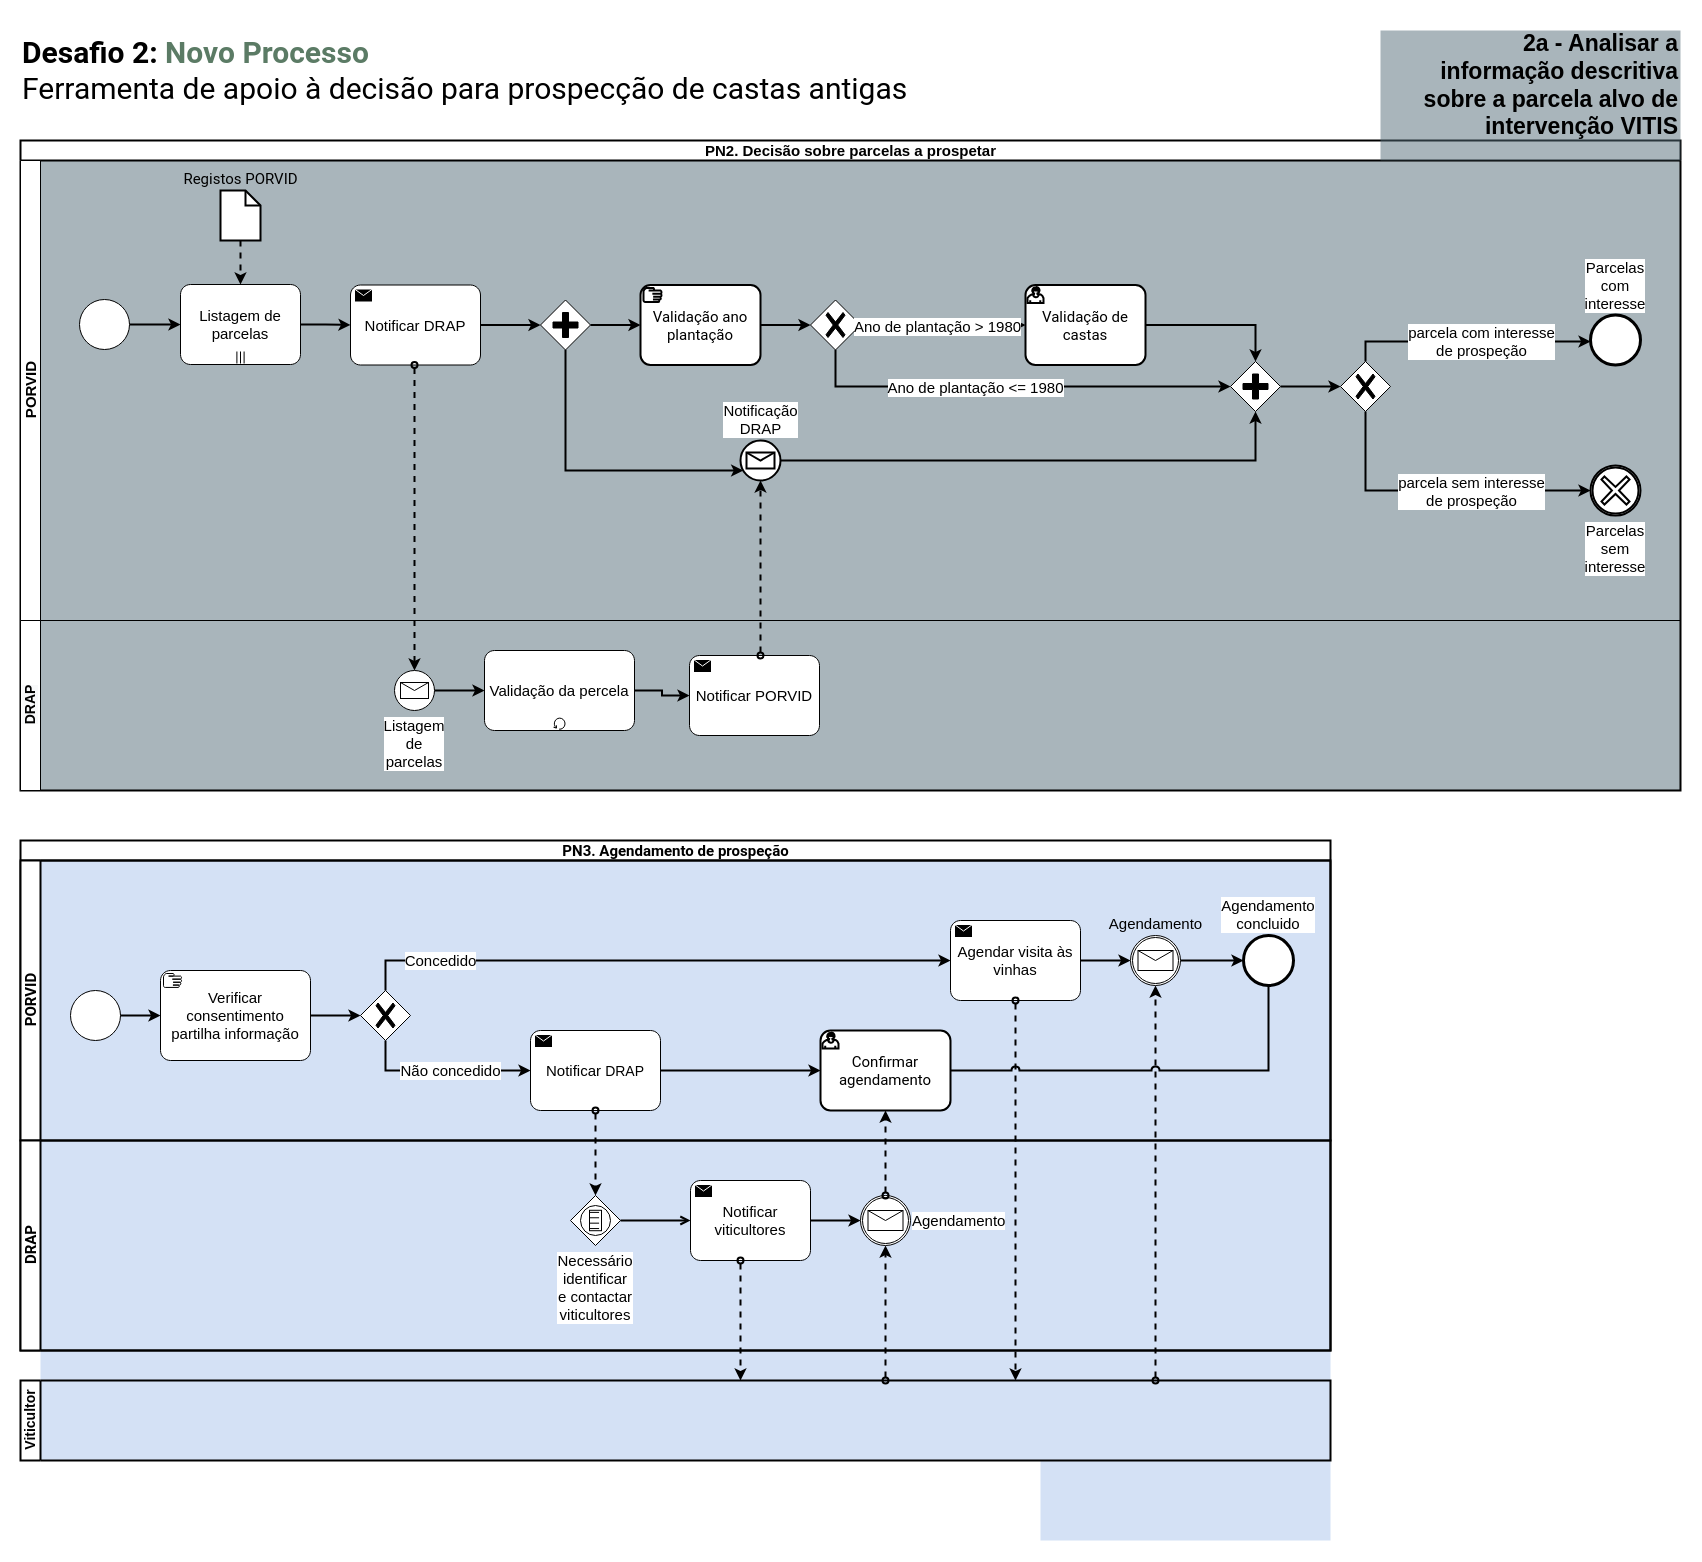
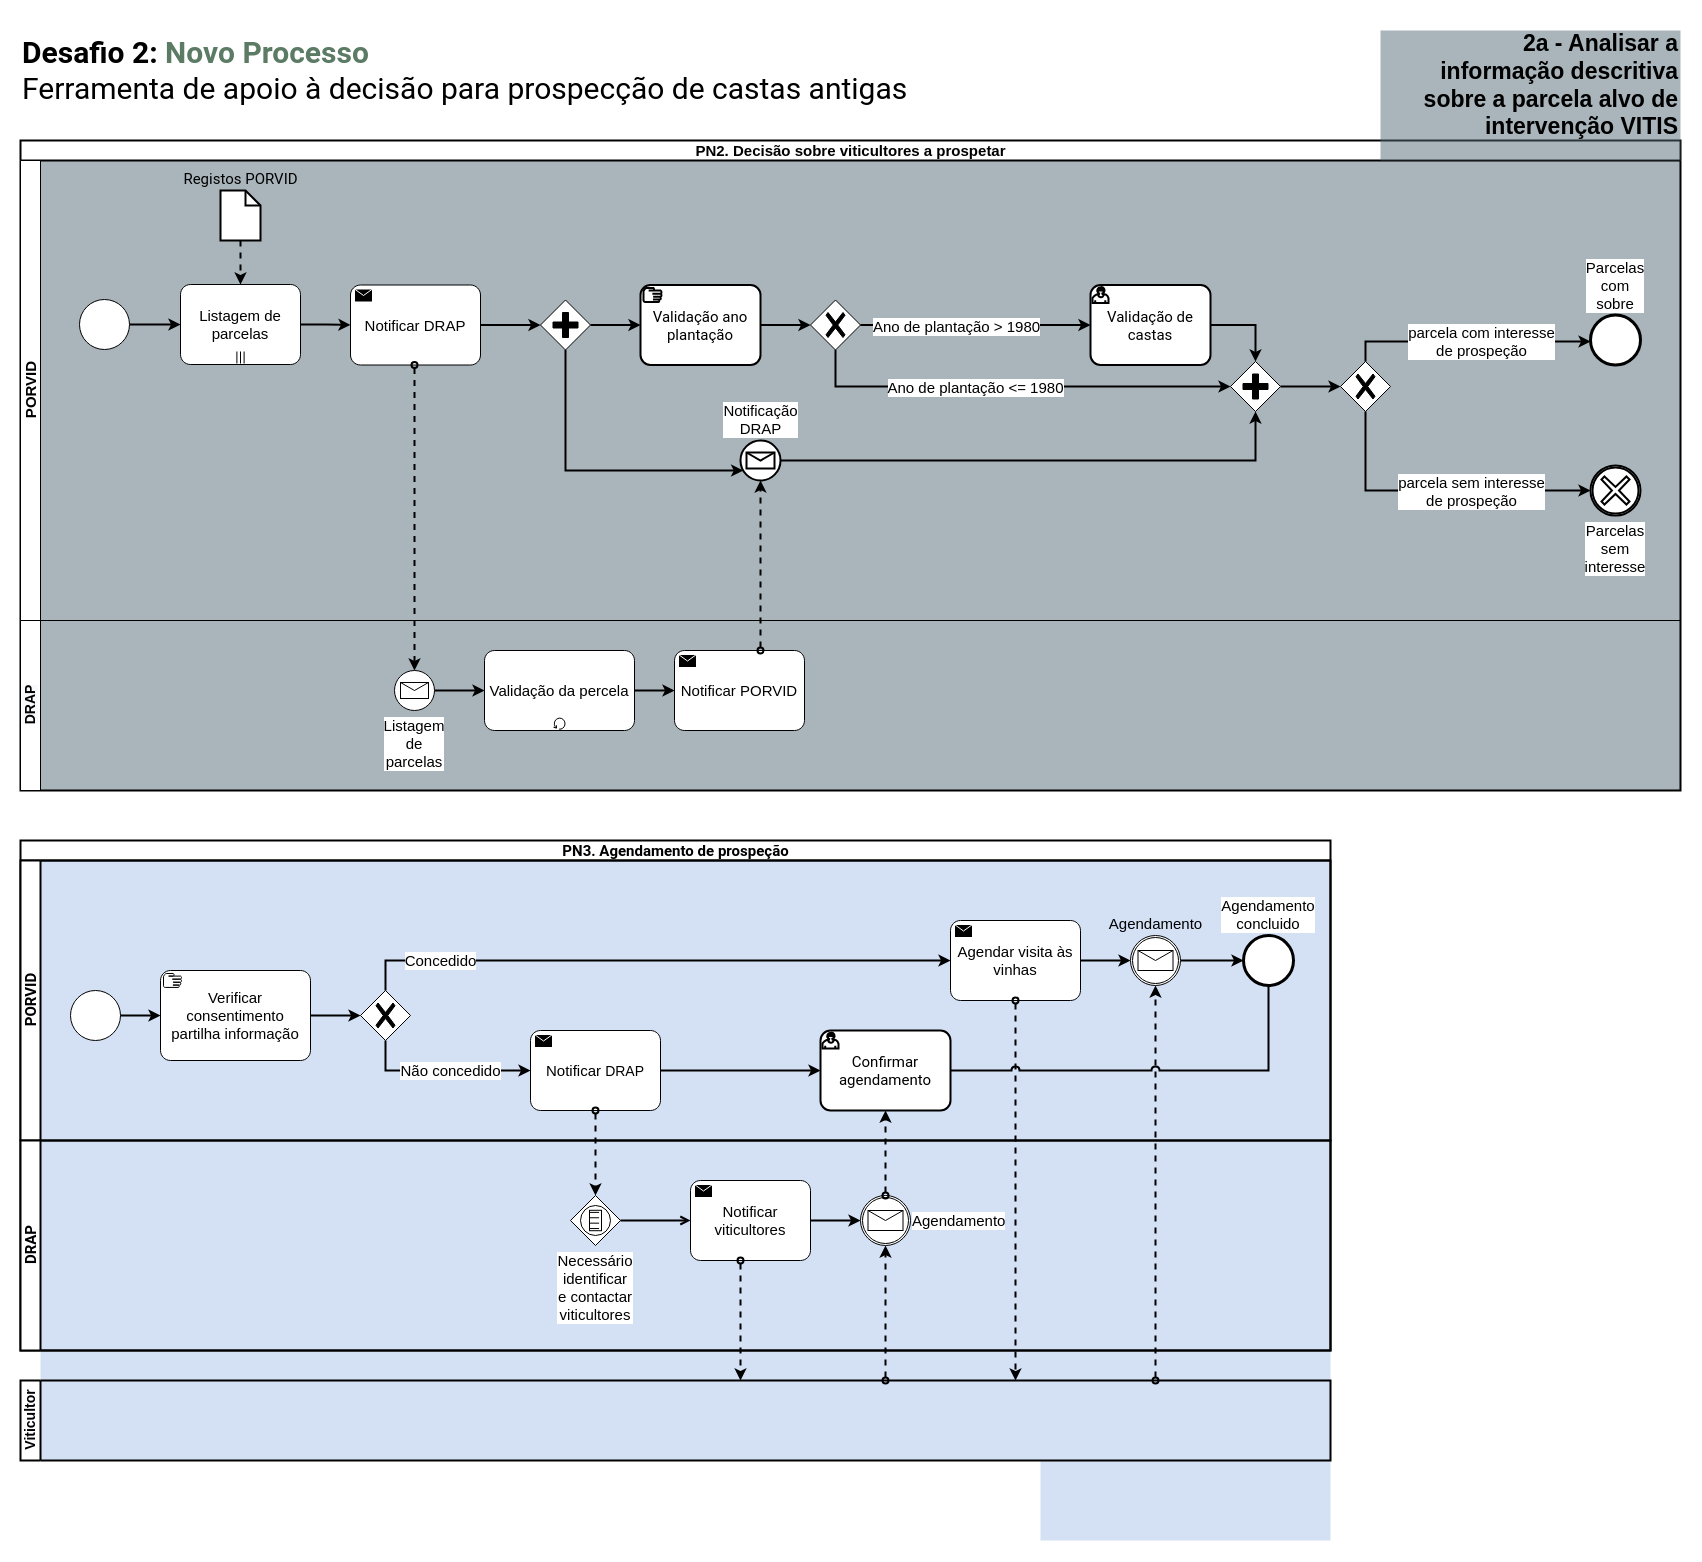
- <mxCell id="30" value="&lt;span style=&quot;font-size: 15px ; background-color: rgb(255 , 255 , 255)&quot;&gt;PN2.&amp;nbsp;&lt;/span&gt;&lt;span style=&quot;font-size: 15px&quot;&gt;Decisão sobre parcelas a prospetar&lt;/span&gt;" style="swimlane;html=1;childLayout=stackLayout;resizeParent=1;resizeParentMax=0;horizontal=1;startSize=20;horizontalStack=0;strokeWidth=2;" parent="1" vertex="1"><mxGeometry x="20" y="140" width="1660" height="650" as="geometry"><mxRectangle x="40" y="1730" width="250" height="20" as="alternateBounds" /></mxGeometry></mxCell>
+ <mxCell id="30" value="&lt;span style=&quot;font-size: 15px ; background-color: rgb(255 , 255 , 255)&quot;&gt;PN2.&amp;nbsp;&lt;/span&gt;&lt;span style=&quot;font-size: 15px&quot;&gt;Decisão sobre viticultores a prospetar&lt;/span&gt;" style="swimlane;html=1;childLayout=stackLayout;resizeParent=1;resizeParentMax=0;horizontal=1;startSize=20;horizontalStack=0;strokeWidth=2;" parent="1" vertex="1"><mxGeometry x="20" y="140" width="1660" height="650" as="geometry"><mxRectangle x="40" y="1730" width="250" height="20" as="alternateBounds" /></mxGeometry></mxCell>
- <mxCell id="56" value="Parcelas com interesse" style="points=[[0.145,0.145,0],[0.5,0,0],[0.855,0.145,0],[1,0.5,0],[0.855,0.855,0],[0.5,1,0],[0.145,0.855,0],[0,0.5,0]];shape=mxgraph.bpmn.event;html=1;verticalLabelPosition=top;labelBackgroundColor=#ffffff;verticalAlign=bottom;align=center;perimeter=ellipsePerimeter;outlineConnect=0;aspect=fixed;outline=end;symbol=terminate2;rounded=0;shadow=0;glass=0;sketch=0;fontSize=15;labelBorderColor=none;whiteSpace=wrap;labelPosition=center;" parent="31" vertex="1"><mxGeometry x="1570" y="154.5" width="50" height="50" as="geometry" /></mxCell>
+ <mxCell id="56" value="Parcelas com sobre" style="points=[[0.145,0.145,0],[0.5,0,0],[0.855,0.145,0],[1,0.5,0],[0.855,0.855,0],[0.5,1,0],[0.145,0.855,0],[0,0.5,0]];shape=mxgraph.bpmn.event;html=1;verticalLabelPosition=top;labelBackgroundColor=#ffffff;verticalAlign=bottom;align=center;perimeter=ellipsePerimeter;outlineConnect=0;aspect=fixed;outline=end;symbol=terminate2;rounded=0;shadow=0;glass=0;sketch=0;fontSize=15;labelBorderColor=none;whiteSpace=wrap;labelPosition=center;" parent="31" vertex="1"><mxGeometry x="1570" y="154.5" width="50" height="50" as="geometry" /></mxCell>
- <mxCell id="58" value="Validação de castas" style="points=[[0.25,0,0],[0.5,0,0],[0.75,0,0],[1,0.25,0],[1,0.5,0],[1,0.75,0],[0.75,1,0],[0.5,1,0],[0.25,1,0],[0,0.75,0],[0,0.5,0],[0,0.25,0]];shape=mxgraph.bpmn.task;whiteSpace=wrap;rectStyle=rounded;size=10;taskMarker=user;fontFamily=Roboto;fontSource=https%3A%2F%2Ffonts.googleapis.com%2Fcss%3Ffamily%3DRoboto;fontSize=15;fontColor=#000000;strokeColor=default;strokeWidth=2;fillColor=default;gradientColor=none;" parent="31" vertex="1"><mxGeometry x="1005" y="124.5" width="120" height="80" as="geometry" /></mxCell>
+ <mxCell id="58" value="Validação de castas" style="points=[[0.25,0,0],[0.5,0,0],[0.75,0,0],[1,0.25,0],[1,0.5,0],[1,0.75,0],[0.75,1,0],[0.5,1,0],[0.25,1,0],[0,0.75,0],[0,0.5,0],[0,0.25,0]];shape=mxgraph.bpmn.task;whiteSpace=wrap;rectStyle=rounded;size=10;taskMarker=user;fontFamily=Roboto;fontSource=https%3A%2F%2Ffonts.googleapis.com%2Fcss%3Ffamily%3DRoboto;fontSize=15;fontColor=#000000;strokeColor=default;strokeWidth=2;fillColor=default;gradientColor=none;" parent="31" vertex="1"><mxGeometry x="1070" y="124.5" width="120" height="80" as="geometry" /></mxCell>
- <mxCell id="63" value="Notificar PORVID" style="points=[[0.25,0,0],[0.5,0,0],[0.75,0,0],[1,0.25,0],[1,0.5,0],[1,0.75,0],[0.75,1,0],[0.5,1,0],[0.25,1,0],[0,0.75,0],[0,0.5,0],[0,0.25,0]];shape=mxgraph.bpmn.task;whiteSpace=wrap;rectStyle=rounded;size=10;taskMarker=send;rounded=0;shadow=0;glass=0;sketch=0;fontSize=15;align=center;verticalAlign=middle;html=1;" parent="62" vertex="1"><mxGeometry x="669" y="35" width="130" height="80" as="geometry" /></mxCell>
+ <mxCell id="63" value="Notificar PORVID" style="points=[[0.25,0,0],[0.5,0,0],[0.75,0,0],[1,0.25,0],[1,0.5,0],[1,0.75,0],[0.75,1,0],[0.5,1,0],[0.25,1,0],[0,0.75,0],[0,0.5,0],[0,0.25,0]];shape=mxgraph.bpmn.task;whiteSpace=wrap;rectStyle=rounded;size=10;taskMarker=send;rounded=0;shadow=0;glass=0;sketch=0;fontSize=15;align=center;verticalAlign=middle;html=1;" parent="62" vertex="1"><mxGeometry x="654" y="30" width="130" height="80" as="geometry" /></mxCell>
